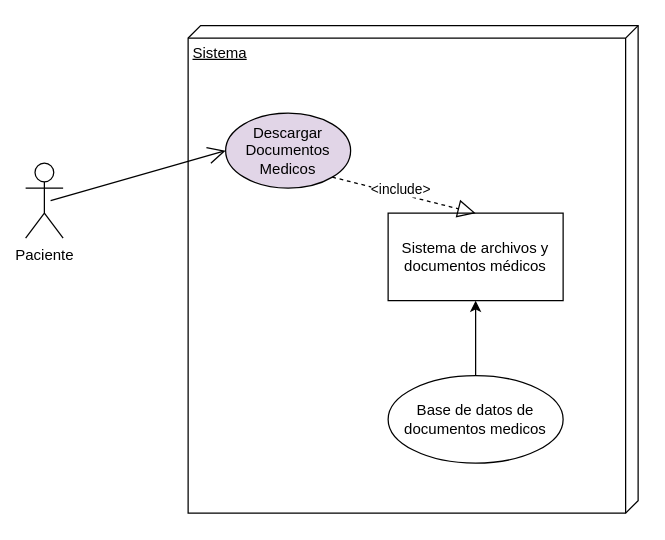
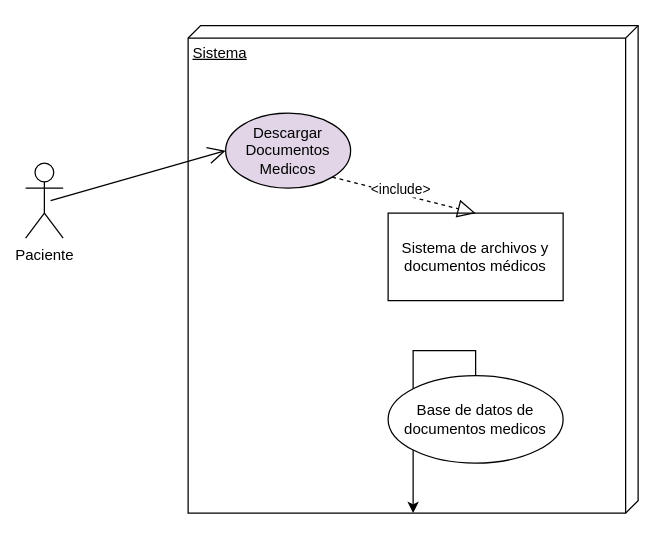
- <mxCell id="9" style="edgeStyle=orthogonalEdgeStyle;rounded=0;orthogonalLoop=1;jettySize=auto;html=1;entryX=0.5;entryY=1;entryDx=0;entryDy=0;" parent="1" source="10" target="6" edge="1"><mxGeometry relative="1" as="geometry" /></mxCell>
+ <mxCell id="9" style="edgeStyle=orthogonalEdgeStyle;rounded=0;orthogonalLoop=1;jettySize=auto;html=1;" parent="1" source="10" target="2" edge="1"><mxGeometry relative="1" as="geometry" /></mxCell>
